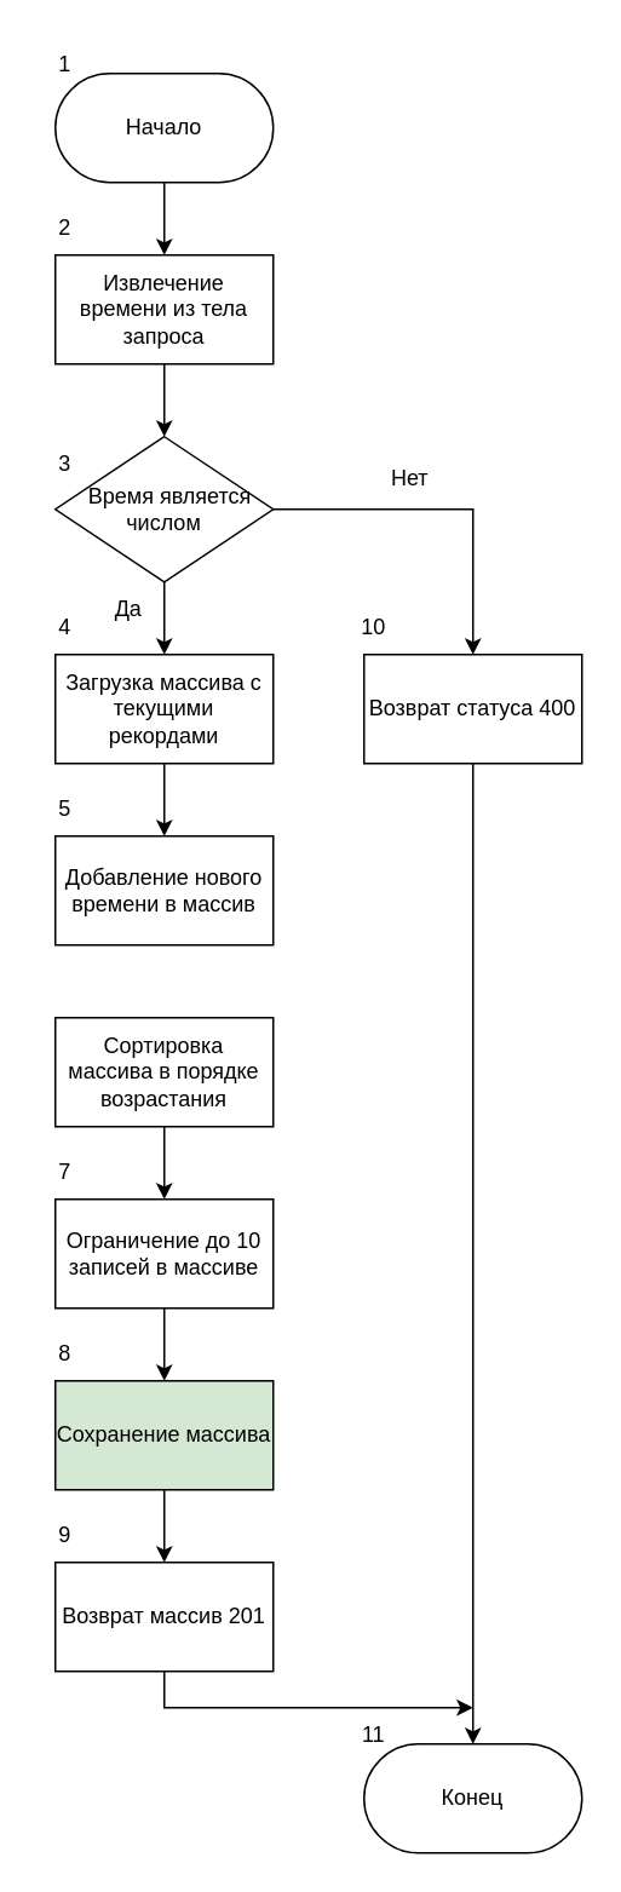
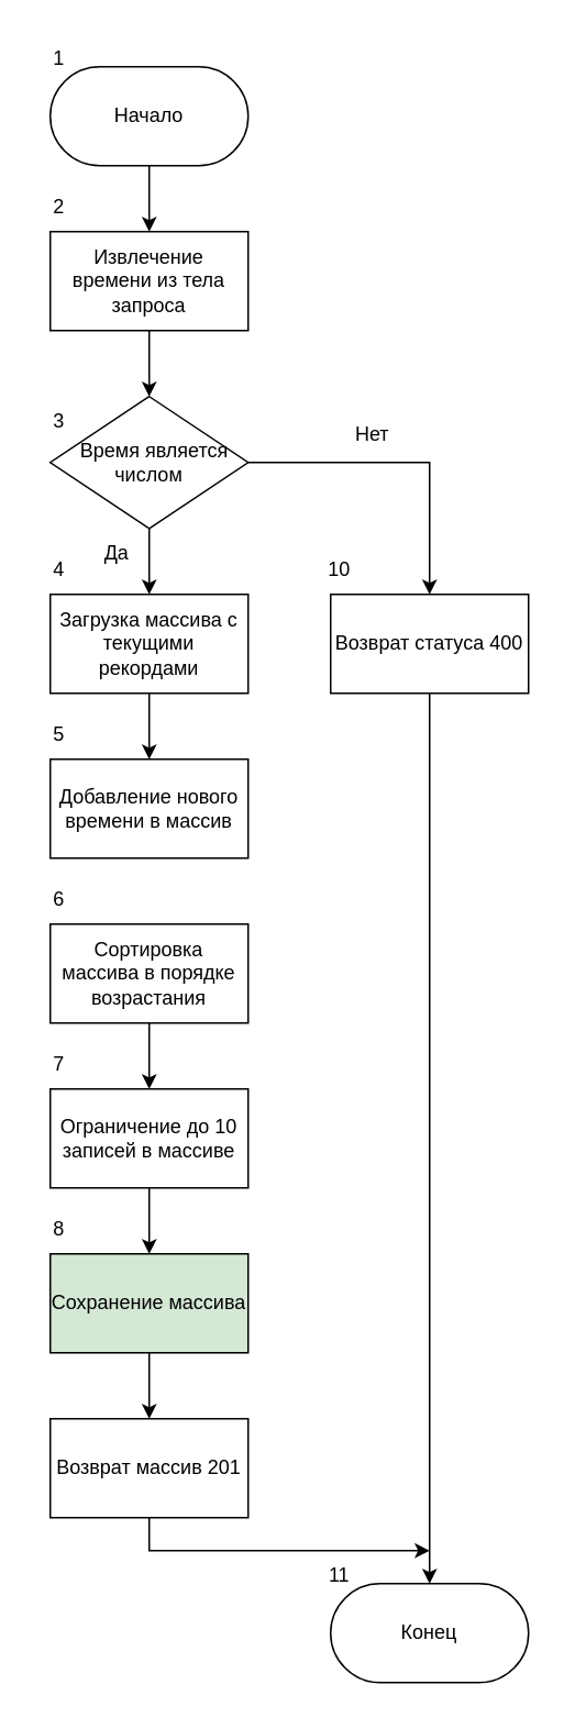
+ <mxCell id="24" value="6" style="text;html=1;align=center;verticalAlign=middle;resizable=0;points=[];autosize=1;strokeColor=none;fillColor=none;" parent="1" vertex="1"><mxGeometry x="20" y="530" width="30" height="30" as="geometry" /></mxCell>
- <mxCell id="34" value="9" style="text;html=1;align=center;verticalAlign=middle;resizable=0;points=[];autosize=1;strokeColor=none;fillColor=none;" vertex="1" parent="1"><mxGeometry x="20" y="830" width="30" height="30" as="geometry" /></mxCell>
